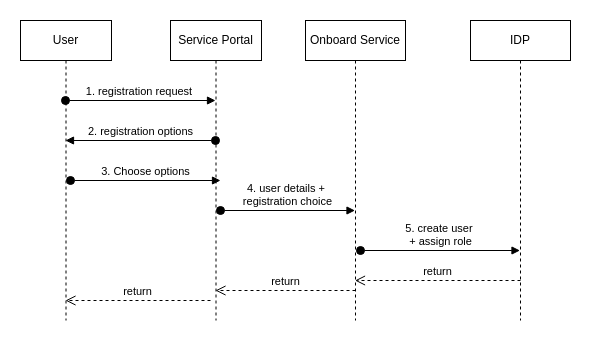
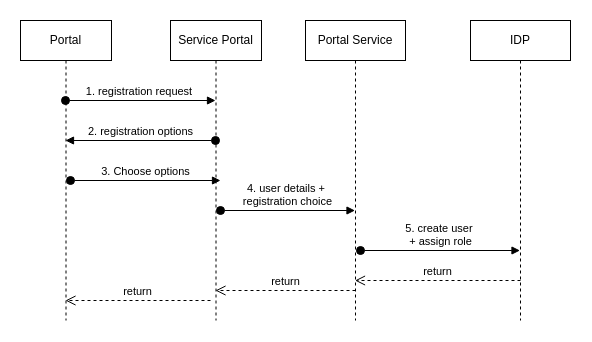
- <mxCell id="2" value="User" style="shape=umlLifeline;perimeter=lifelinePerimeter;whiteSpace=wrap;html=1;container=1;dropTarget=0;collapsible=0;recursiveResize=0;outlineConnect=0;portConstraint=eastwest;newEdgeStyle={&quot;curved&quot;:0,&quot;rounded&quot;:0};" vertex="1" parent="1"><mxGeometry x="20" y="20" width="91" height="300" as="geometry" /></mxCell>
+ <mxCell id="2" value="Portal" style="shape=umlLifeline;perimeter=lifelinePerimeter;whiteSpace=wrap;html=1;container=1;dropTarget=0;collapsible=0;recursiveResize=0;outlineConnect=0;portConstraint=eastwest;newEdgeStyle={&quot;curved&quot;:0,&quot;rounded&quot;:0};" vertex="1" parent="1"><mxGeometry x="20" y="20" width="91" height="300" as="geometry" /></mxCell>
- <mxCell id="3" value="Onboard Service" style="shape=umlLifeline;perimeter=lifelinePerimeter;whiteSpace=wrap;html=1;container=1;dropTarget=0;collapsible=0;recursiveResize=0;outlineConnect=0;portConstraint=eastwest;newEdgeStyle={&quot;curved&quot;:0,&quot;rounded&quot;:0};" vertex="1" parent="1"><mxGeometry x="305" y="20" width="100" height="300" as="geometry" /></mxCell>
+ <mxCell id="3" value="Portal Service" style="shape=umlLifeline;perimeter=lifelinePerimeter;whiteSpace=wrap;html=1;container=1;dropTarget=0;collapsible=0;recursiveResize=0;outlineConnect=0;portConstraint=eastwest;newEdgeStyle={&quot;curved&quot;:0,&quot;rounded&quot;:0};" vertex="1" parent="1"><mxGeometry x="305" y="20" width="100" height="300" as="geometry" /></mxCell>
